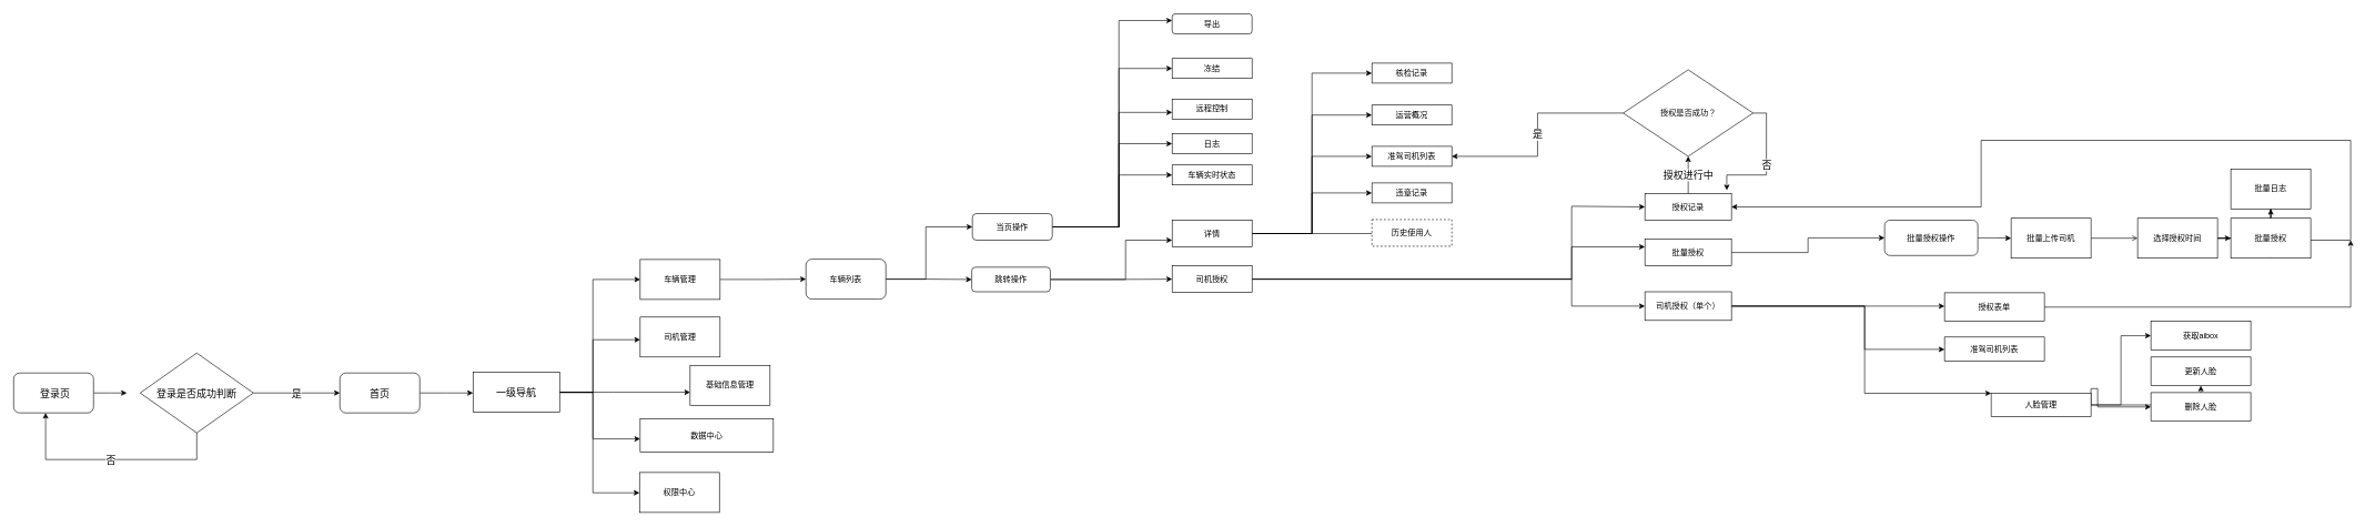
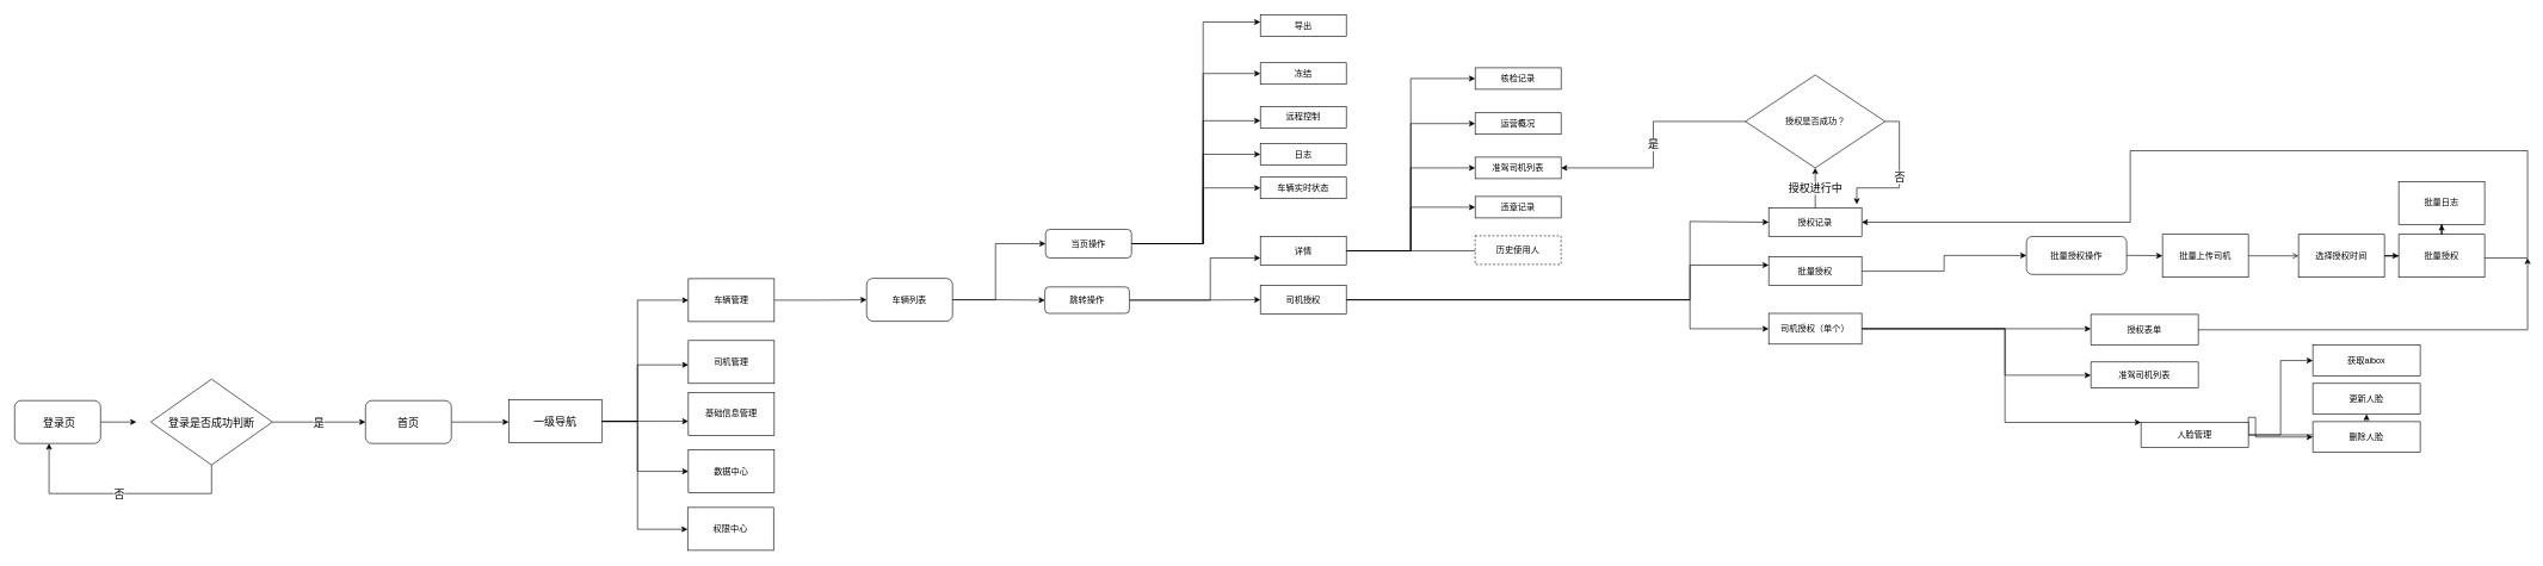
- <mxCell id="34" value="导出" style="whiteSpace=wrap;html=1;rounded=1;" vertex="1" parent="1"><mxGeometry x="1760" y="20" width="120" height="30" as="geometry" /></mxCell>
+ <mxCell id="34" value="导出" style="rounded=0;whiteSpace=wrap;html=1;" vertex="1" parent="1"><mxGeometry x="1760" y="20" width="120" height="30" as="geometry" /></mxCell>
- <mxCell id="19" value="基础信息管理" style="rounded=0;whiteSpace=wrap;html=1;" vertex="1" parent="1"><mxGeometry x="1036" y="548" width="120" height="60" as="geometry" /></mxCell>
+ <mxCell id="19" value="基础信息管理" style="rounded=0;whiteSpace=wrap;html=1;" vertex="1" parent="1"><mxGeometry x="961" y="548" width="120" height="60" as="geometry" /></mxCell>
- <mxCell id="20" value="数据中心" style="rounded=0;whiteSpace=wrap;html=1;" vertex="1" parent="1"><mxGeometry x="961" y="628.5" width="200" height="50" as="geometry" /></mxCell>
+ <mxCell id="20" value="数据中心" style="rounded=0;whiteSpace=wrap;html=1;" vertex="1" parent="1"><mxGeometry x="961" y="628.5" width="120" height="60" as="geometry" /></mxCell>
